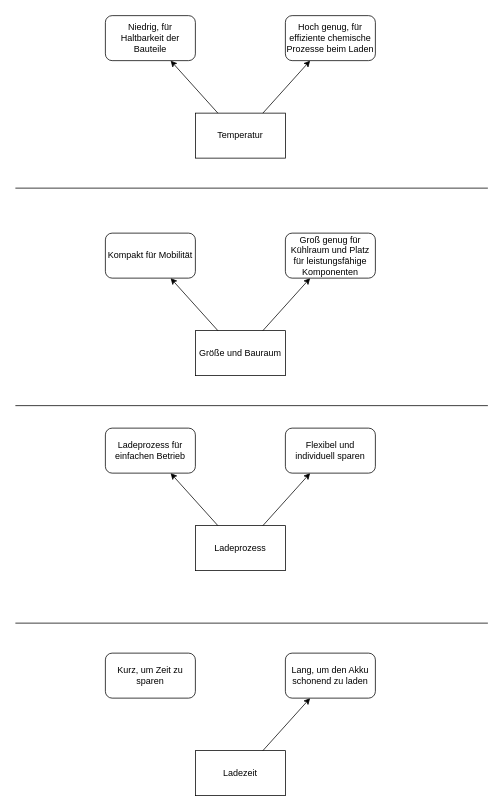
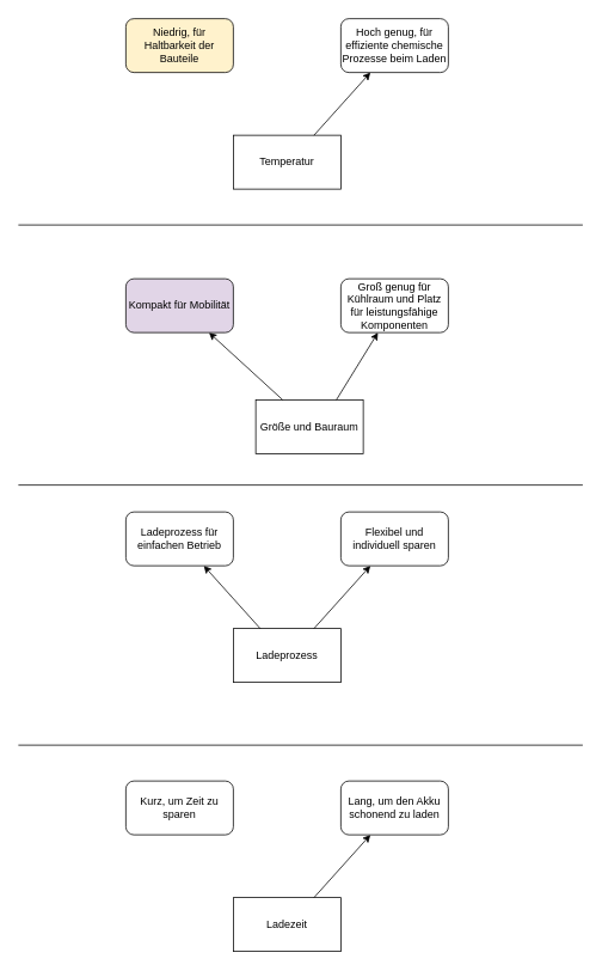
- <mxCell id="4" value="Niedrig, für Haltbarkeit der Bauteile" style="rounded=1;whiteSpace=wrap;html=1;" vertex="1" parent="1"><mxGeometry x="140" y="20" width="120" height="60" as="geometry" /></mxCell>
+ <mxCell id="4" value="Niedrig, für Haltbarkeit der Bauteile" style="rounded=1;whiteSpace=wrap;html=1;fillColor=#fff2cc;" vertex="1" parent="1"><mxGeometry x="140" y="20" width="120" height="60" as="geometry" /></mxCell>
- <mxCell id="3" value="" style="endArrow=classic;html=1;rounded=0;exitX=0.25;exitY=0;exitDx=0;exitDy=0;" edge="1" parent="1" source="2" target="4"><mxGeometry width="50" height="50" relative="1" as="geometry"><mxPoint x="216" y="45" as="sourcePoint" /><mxPoint x="236" y="80" as="targetPoint" /><Array as="points" /></mxGeometry></mxCell>
- <mxCell id="9" value="Kompakt für Mobilität" style="rounded=1;whiteSpace=wrap;html=1;" vertex="1" parent="1"><mxGeometry x="140" y="310" width="120" height="60" as="geometry" /></mxCell>
+ <mxCell id="9" value="Kompakt für Mobilität" style="rounded=1;whiteSpace=wrap;html=1;fillColor=#e1d5e7;" vertex="1" parent="1"><mxGeometry x="140" y="310" width="120" height="60" as="geometry" /></mxCell>
- <mxCell id="7" value="Größe und Bauraum" style="rounded=0;whiteSpace=wrap;html=1;" vertex="1" parent="1"><mxGeometry x="260" y="440" width="120" height="60" as="geometry" /></mxCell>
+ <mxCell id="7" value="Größe und Bauraum" style="rounded=0;whiteSpace=wrap;html=1;" vertex="1" parent="1"><mxGeometry x="285" y="445" width="120" height="60" as="geometry" /></mxCell>
